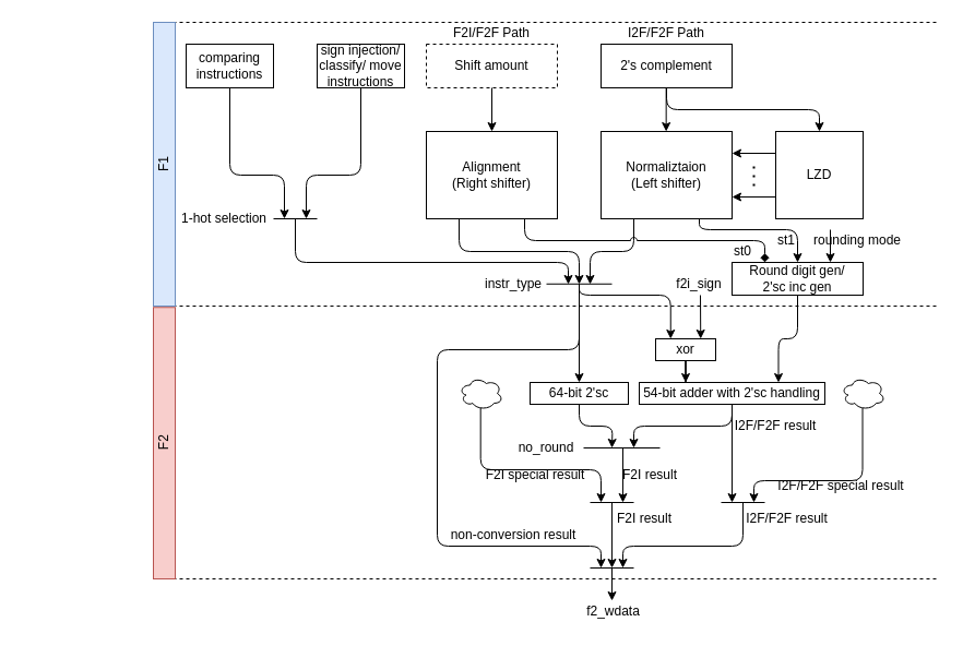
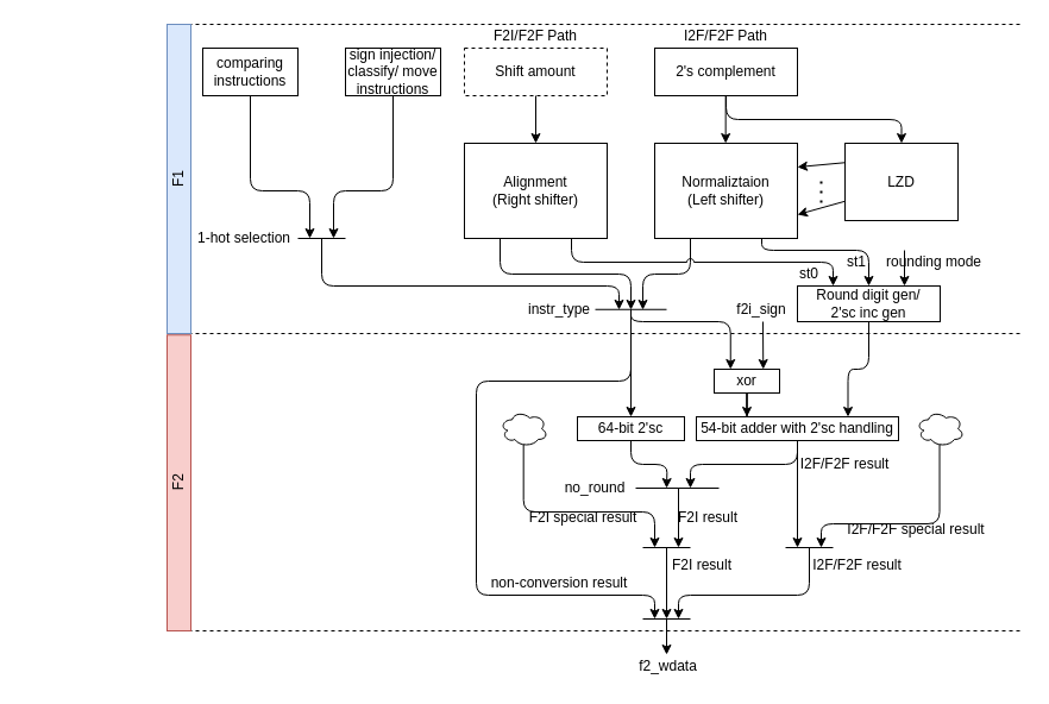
- <mxCell id="9" value="LZD" style="rounded=0;whiteSpace=wrap;html=1;" parent="2" vertex="1"><mxGeometry x="570" y="100" width="80" height="80" as="geometry" /></mxCell>
+ <mxCell id="9" value="LZD" style="rounded=0;whiteSpace=wrap;html=1;" parent="2" vertex="1"><mxGeometry x="570" y="100" width="95" height="65" as="geometry" /></mxCell>
- <mxCell id="18" value="" style="edgeStyle=elbowEdgeStyle;elbow=vertical;endArrow=diamond;html=1;entryX=0.25;entryY=0;entryDx=0;entryDy=0;exitX=0.75;exitY=1;exitDx=0;exitDy=0;jumpStyle=arc;rounded=1;" parent="2" source="4" target="15" edge="1"><mxGeometry width="50" height="50" relative="1" as="geometry"><mxPoint x="290" y="190" as="sourcePoint" /><mxPoint x="370" y="230" as="targetPoint" /><Array as="points"><mxPoint x="450" y="200" /></Array></mxGeometry></mxCell>
+ <mxCell id="18" value="" style="edgeStyle=elbowEdgeStyle;elbow=vertical;endArrow=classic;html=1;entryX=0.25;entryY=0;entryDx=0;entryDy=0;exitX=0.75;exitY=1;exitDx=0;exitDy=0;jumpStyle=arc;rounded=1;" parent="2" source="4" target="15" edge="1"><mxGeometry width="50" height="50" relative="1" as="geometry"><mxPoint x="290" y="190" as="sourcePoint" /><mxPoint x="370" y="230" as="targetPoint" /><Array as="points"><mxPoint x="450" y="200" /></Array></mxGeometry></mxCell>
